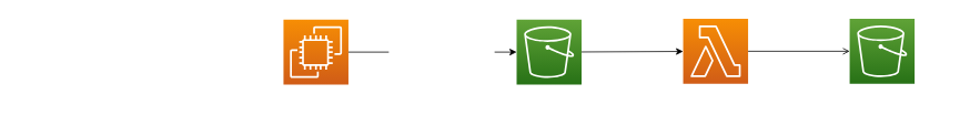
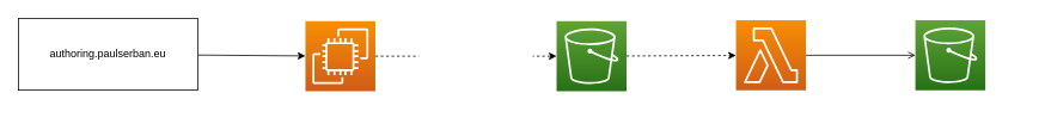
+ <mxCell id="3" value="authoring.paulserban.eu" style="whiteSpace=wrap;html=1;" vertex="1" parent="1"><mxGeometry x="20" y="20" width="200" height="80" as="geometry" /></mxCell>
+ <mxCell id="2" style="edgeStyle=none;html=1;" edge="1" parent="1" source="3" target="6"><mxGeometry relative="1" as="geometry" /></mxCell>
- <mxCell id="4" style="edgeStyle=none;html=1;fontColor=#FFFFFF;" edge="1" parent="1" source="6" target="8"><mxGeometry relative="1" as="geometry" /></mxCell>
+ <mxCell id="4" style="edgeStyle=none;html=1;fontColor=#FFFFFF;dashed=1;" edge="1" parent="1" source="6" target="8"><mxGeometry relative="1" as="geometry" /></mxCell>
- <mxCell id="7" style="edgeStyle=none;html=1;fontColor=#FFFFFF;" edge="1" parent="1" source="8" target="10"><mxGeometry relative="1" as="geometry" /></mxCell>
+ <mxCell id="7" style="edgeStyle=none;html=1;fontColor=#FFFFFF;dashed=1;" edge="1" parent="1" source="8" target="10"><mxGeometry relative="1" as="geometry" /></mxCell>
